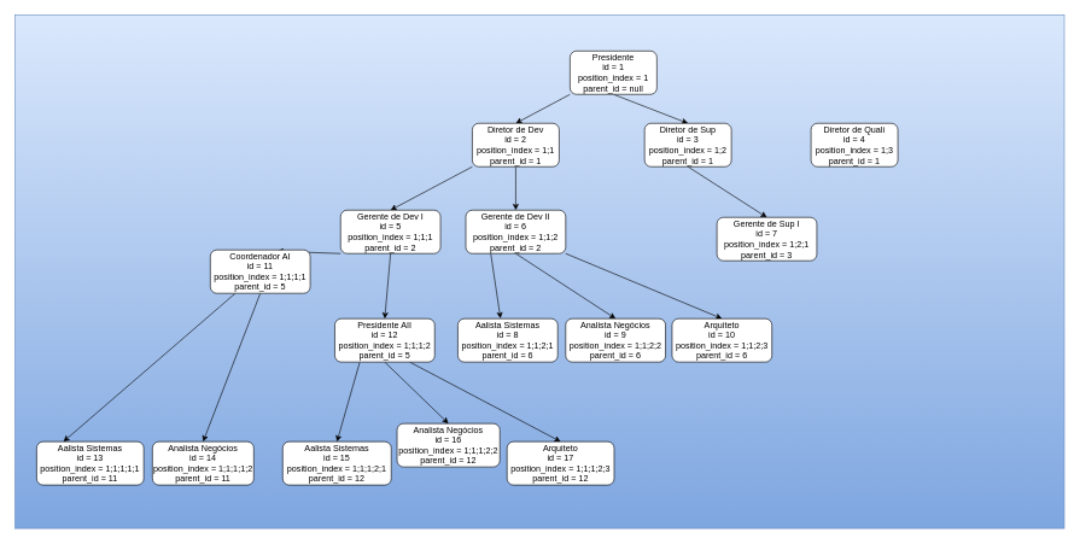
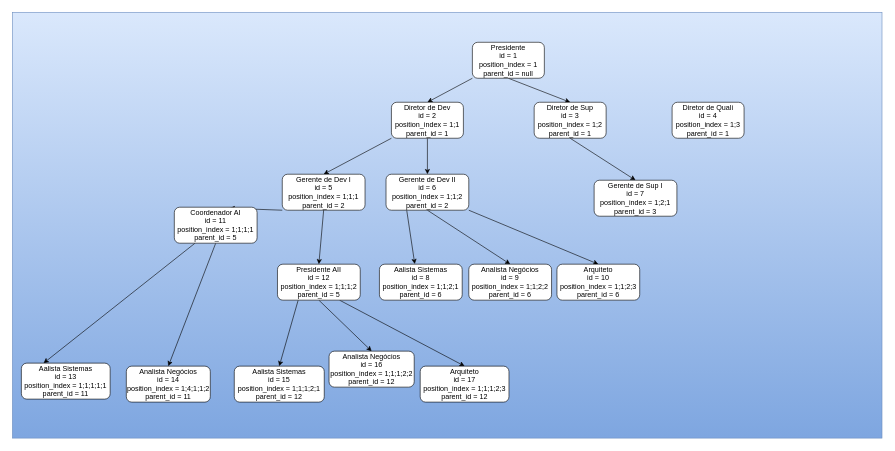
- <mxCell id="33" value="Aalista Sistemas&lt;br&gt;id = 13&lt;br&gt;position_index = 1;1;1;1;1&lt;br&gt;parent_id = 11" style="rounded=1;whiteSpace=wrap;html=1;" vertex="1" parent="1"><mxGeometry x="50" y="610" width="148" height="60" as="geometry" /></mxCell>
+ <mxCell id="33" value="Aalista Sistemas&lt;br&gt;id = 13&lt;br&gt;position_index = 1;1;1;1;1&lt;br&gt;parent_id = 11" style="rounded=1;whiteSpace=wrap;html=1;" vertex="1" parent="1"><mxGeometry x="35" y="605" width="148" height="60" as="geometry" /></mxCell>
- <mxCell id="34" value="Analista Negócios&lt;br&gt;id = 14&lt;br&gt;position_index = 1;1;1;1;2&lt;br&gt;parent_id = 11" style="rounded=1;whiteSpace=wrap;html=1;" vertex="1" parent="1"><mxGeometry x="210" y="610" width="140" height="60" as="geometry" /></mxCell>
+ <mxCell id="34" value="Analista Negócios&lt;br&gt;id = 14&lt;br&gt;position_index = 1;4;1;1;2&lt;br&gt;parent_id = 11" style="rounded=1;whiteSpace=wrap;html=1;" vertex="1" parent="1"><mxGeometry x="210" y="610" width="140" height="60" as="geometry" /></mxCell>
